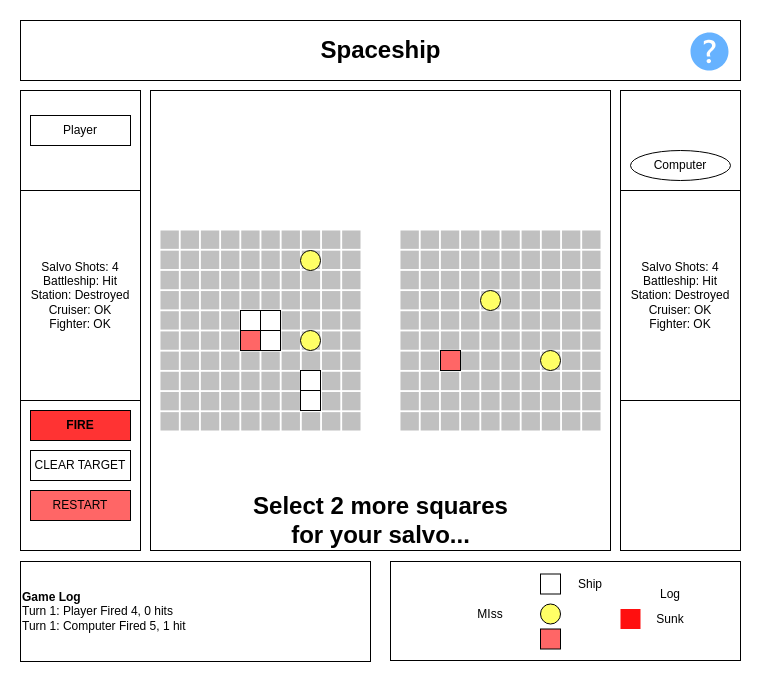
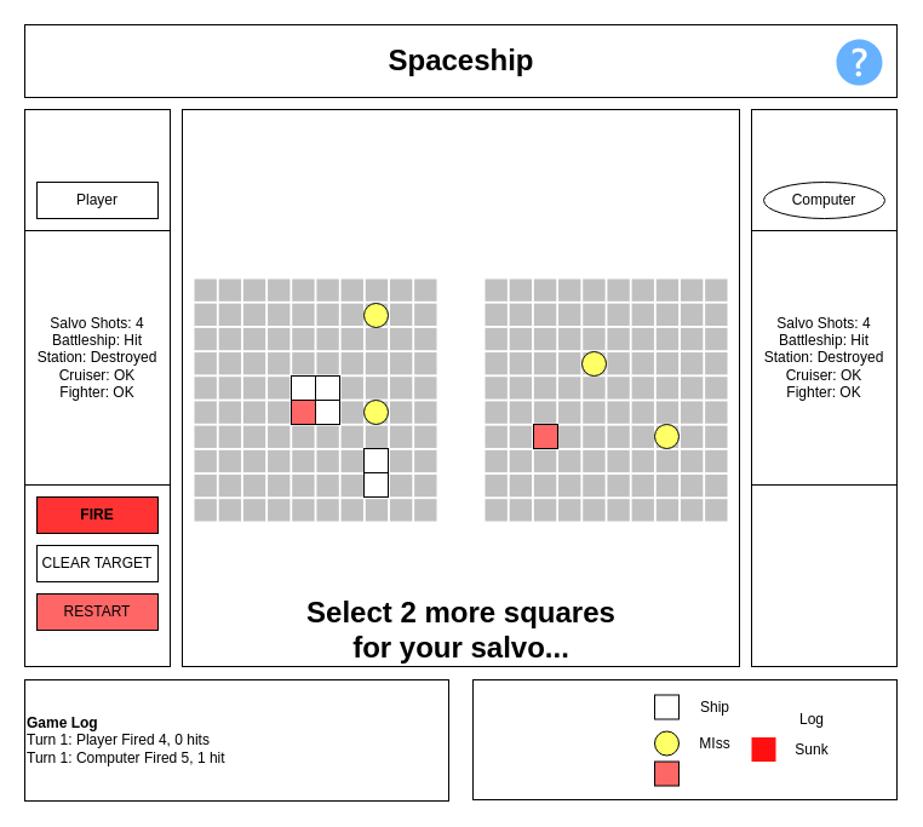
- <mxCell id="8" value="Player" style="rounded=0;whiteSpace=wrap;html=1;" parent="1" vertex="1"><mxGeometry x="30" y="115" width="100" height="30" as="geometry" /></mxCell>
+ <mxCell id="8" value="Player" style="rounded=0;whiteSpace=wrap;html=1;" parent="1" vertex="1"><mxGeometry x="30" y="150" width="100" height="30" as="geometry" /></mxCell>
- <mxCell id="32" value="&lt;div&gt;MIss&lt;/div&gt;" style="text;html=1;strokeColor=none;fillColor=none;align=center;verticalAlign=middle;whiteSpace=wrap;rounded=0;" parent="1" vertex="1"><mxGeometry x="470" y="603.5" width="40" height="20" as="geometry" /></mxCell>
+ <mxCell id="32" value="&lt;div&gt;MIss&lt;/div&gt;" style="text;html=1;strokeColor=none;fillColor=none;align=center;verticalAlign=middle;whiteSpace=wrap;rounded=0;" parent="1" vertex="1"><mxGeometry x="570" y="603.5" width="40" height="20" as="geometry" /></mxCell>
